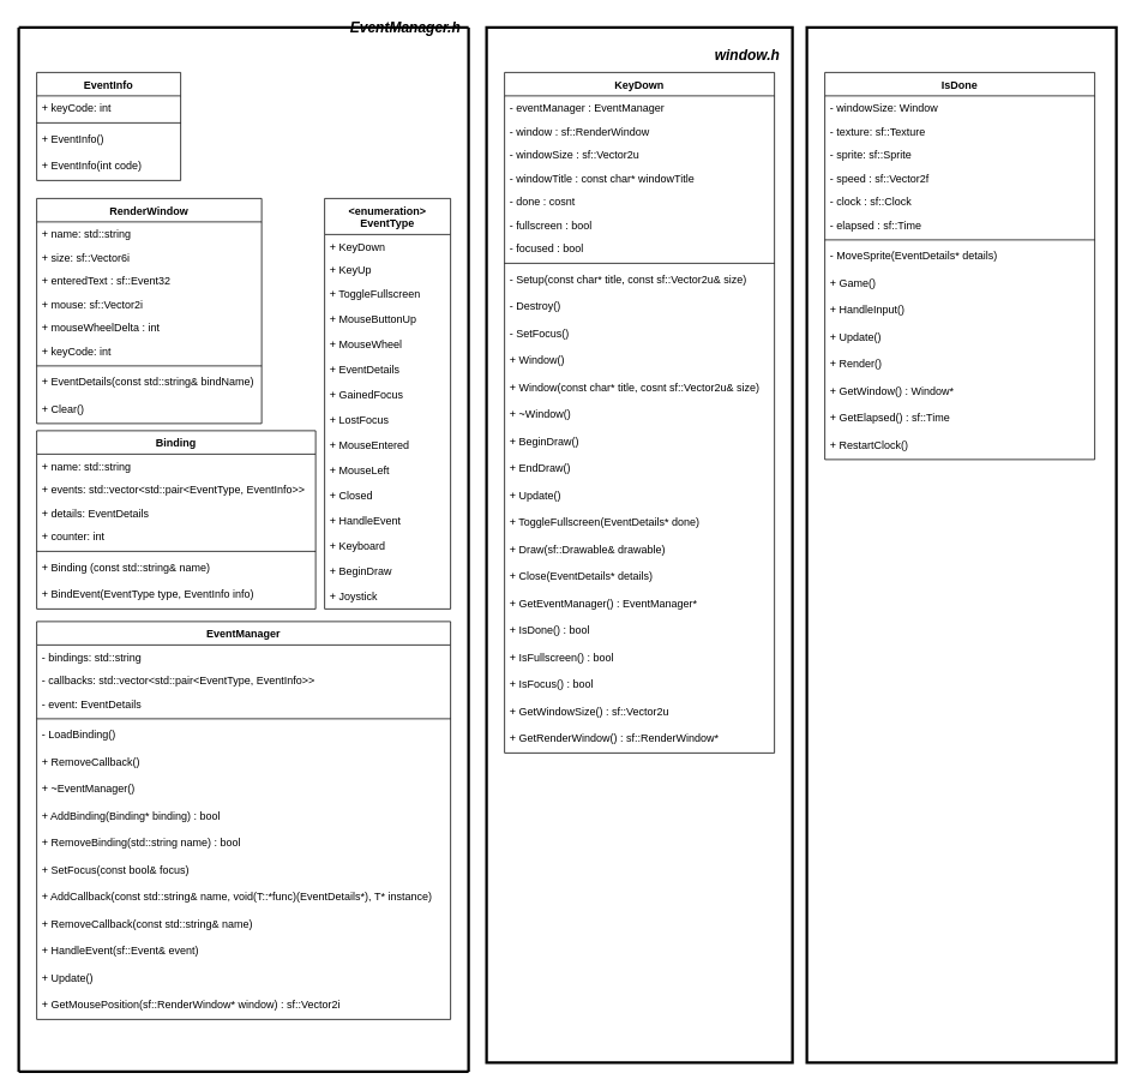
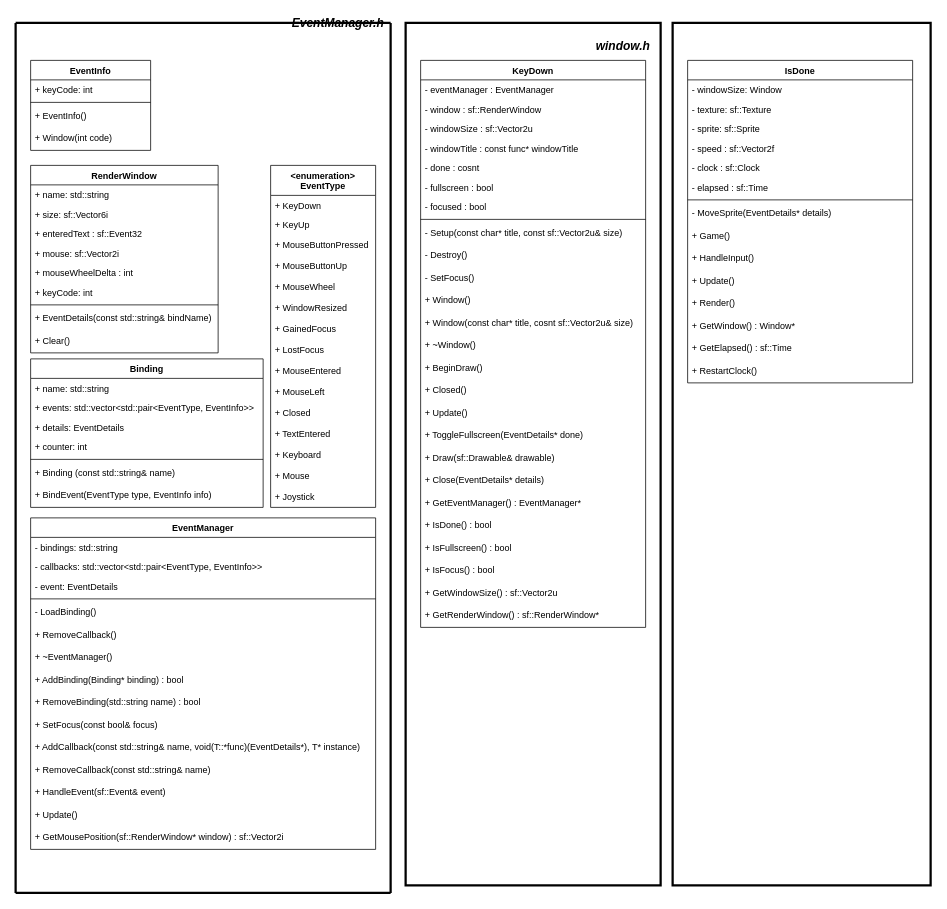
- <mxCell id="6" value="+ EventInfo(int code)&#10;" style="text;strokeColor=none;fillColor=none;align=left;verticalAlign=top;spacingLeft=4;spacingRight=4;overflow=hidden;rotatable=0;points=[[0,0.5],[1,0.5]];portConstraint=eastwest;" parent="2" vertex="1"><mxGeometry y="90" width="160" height="30" as="geometry" /></mxCell>
+ <mxCell id="6" value="+ Window(int code)&#10;" style="text;strokeColor=none;fillColor=none;align=left;verticalAlign=top;spacingLeft=4;spacingRight=4;overflow=hidden;rotatable=0;points=[[0,0.5],[1,0.5]];portConstraint=eastwest;" parent="2" vertex="1"><mxGeometry y="90" width="160" height="30" as="geometry" /></mxCell>
- <mxCell id="68" value="- windowTitle : const char* windowTitle" style="text;strokeColor=none;fillColor=none;align=left;verticalAlign=top;spacingLeft=4;spacingRight=4;overflow=hidden;rotatable=0;points=[[0,0.5],[1,0.5]];portConstraint=eastwest;" vertex="1" parent="64"><mxGeometry y="104" width="300" height="26" as="geometry" /></mxCell>
+ <mxCell id="68" value="- windowTitle : const func* windowTitle" style="text;strokeColor=none;fillColor=none;align=left;verticalAlign=top;spacingLeft=4;spacingRight=4;overflow=hidden;rotatable=0;points=[[0,0.5],[1,0.5]];portConstraint=eastwest;" vertex="1" parent="64"><mxGeometry y="104" width="300" height="26" as="geometry" /></mxCell>
- <mxCell id="10" value="+ ToggleFullscreen" style="text;strokeColor=none;fillColor=none;align=left;verticalAlign=top;spacingLeft=4;spacingRight=4;overflow=hidden;rotatable=0;points=[[0,0.5],[1,0.5]];portConstraint=eastwest;" parent="7" vertex="1"><mxGeometry y="92" width="140" height="28" as="geometry" /></mxCell>
+ <mxCell id="10" value="+ MouseButtonPressed" style="text;strokeColor=none;fillColor=none;align=left;verticalAlign=top;spacingLeft=4;spacingRight=4;overflow=hidden;rotatable=0;points=[[0,0.5],[1,0.5]];portConstraint=eastwest;" parent="7" vertex="1"><mxGeometry y="92" width="140" height="28" as="geometry" /></mxCell>
- <mxCell id="13" value="+ EventDetails" style="text;strokeColor=none;fillColor=none;align=left;verticalAlign=top;spacingLeft=4;spacingRight=4;overflow=hidden;rotatable=0;points=[[0,0.5],[1,0.5]];portConstraint=eastwest;" parent="7" vertex="1"><mxGeometry y="176" width="140" height="28" as="geometry" /></mxCell>
+ <mxCell id="13" value="+ WindowResized" style="text;strokeColor=none;fillColor=none;align=left;verticalAlign=top;spacingLeft=4;spacingRight=4;overflow=hidden;rotatable=0;points=[[0,0.5],[1,0.5]];portConstraint=eastwest;" parent="7" vertex="1"><mxGeometry y="176" width="140" height="28" as="geometry" /></mxCell>
- <mxCell id="80" value="+ EndDraw()&#10;" style="text;strokeColor=none;fillColor=none;align=left;verticalAlign=top;spacingLeft=4;spacingRight=4;overflow=hidden;rotatable=0;points=[[0,0.5],[1,0.5]];portConstraint=eastwest;" vertex="1" parent="64"><mxGeometry y="426" width="300" height="30" as="geometry" /></mxCell>
+ <mxCell id="80" value="+ Closed()&#10;" style="text;strokeColor=none;fillColor=none;align=left;verticalAlign=top;spacingLeft=4;spacingRight=4;overflow=hidden;rotatable=0;points=[[0,0.5],[1,0.5]];portConstraint=eastwest;" vertex="1" parent="64"><mxGeometry y="426" width="300" height="30" as="geometry" /></mxCell>
- <mxCell id="19" value="+ HandleEvent" style="text;strokeColor=none;fillColor=none;align=left;verticalAlign=top;spacingLeft=4;spacingRight=4;overflow=hidden;rotatable=0;points=[[0,0.5],[1,0.5]];portConstraint=eastwest;" parent="7" vertex="1"><mxGeometry y="344" width="140" height="28" as="geometry" /></mxCell>
+ <mxCell id="19" value="+ TextEntered" style="text;strokeColor=none;fillColor=none;align=left;verticalAlign=top;spacingLeft=4;spacingRight=4;overflow=hidden;rotatable=0;points=[[0,0.5],[1,0.5]];portConstraint=eastwest;" parent="7" vertex="1"><mxGeometry y="344" width="140" height="28" as="geometry" /></mxCell>
- <mxCell id="21" value="+ BeginDraw" style="text;strokeColor=none;fillColor=none;align=left;verticalAlign=top;spacingLeft=4;spacingRight=4;overflow=hidden;rotatable=0;points=[[0,0.5],[1,0.5]];portConstraint=eastwest;" parent="7" vertex="1"><mxGeometry y="400" width="140" height="28" as="geometry" /></mxCell>
+ <mxCell id="21" value="+ Mouse" style="text;strokeColor=none;fillColor=none;align=left;verticalAlign=top;spacingLeft=4;spacingRight=4;overflow=hidden;rotatable=0;points=[[0,0.5],[1,0.5]];portConstraint=eastwest;" parent="7" vertex="1"><mxGeometry y="400" width="140" height="28" as="geometry" /></mxCell>
